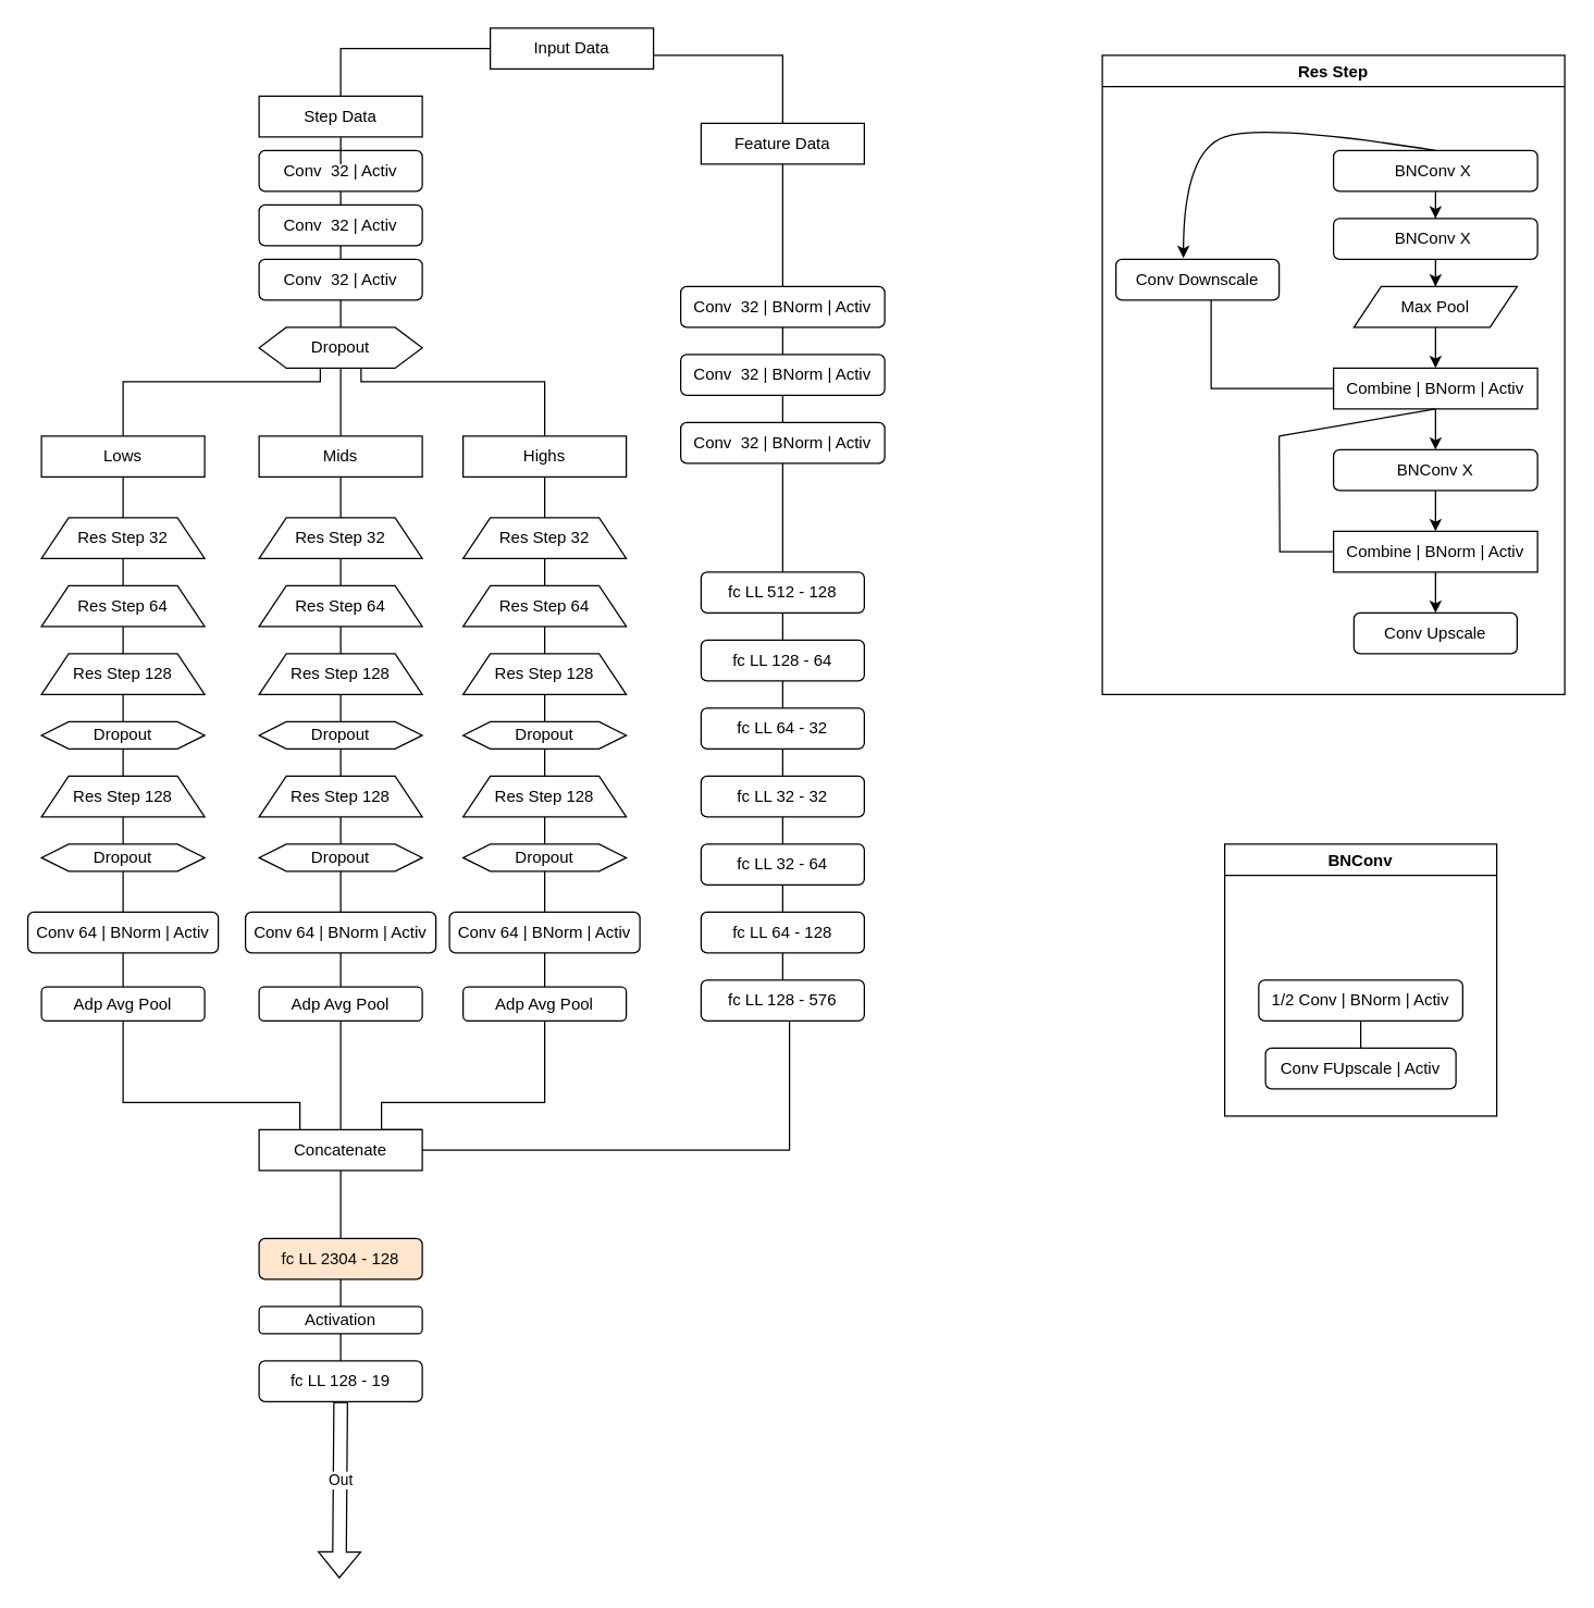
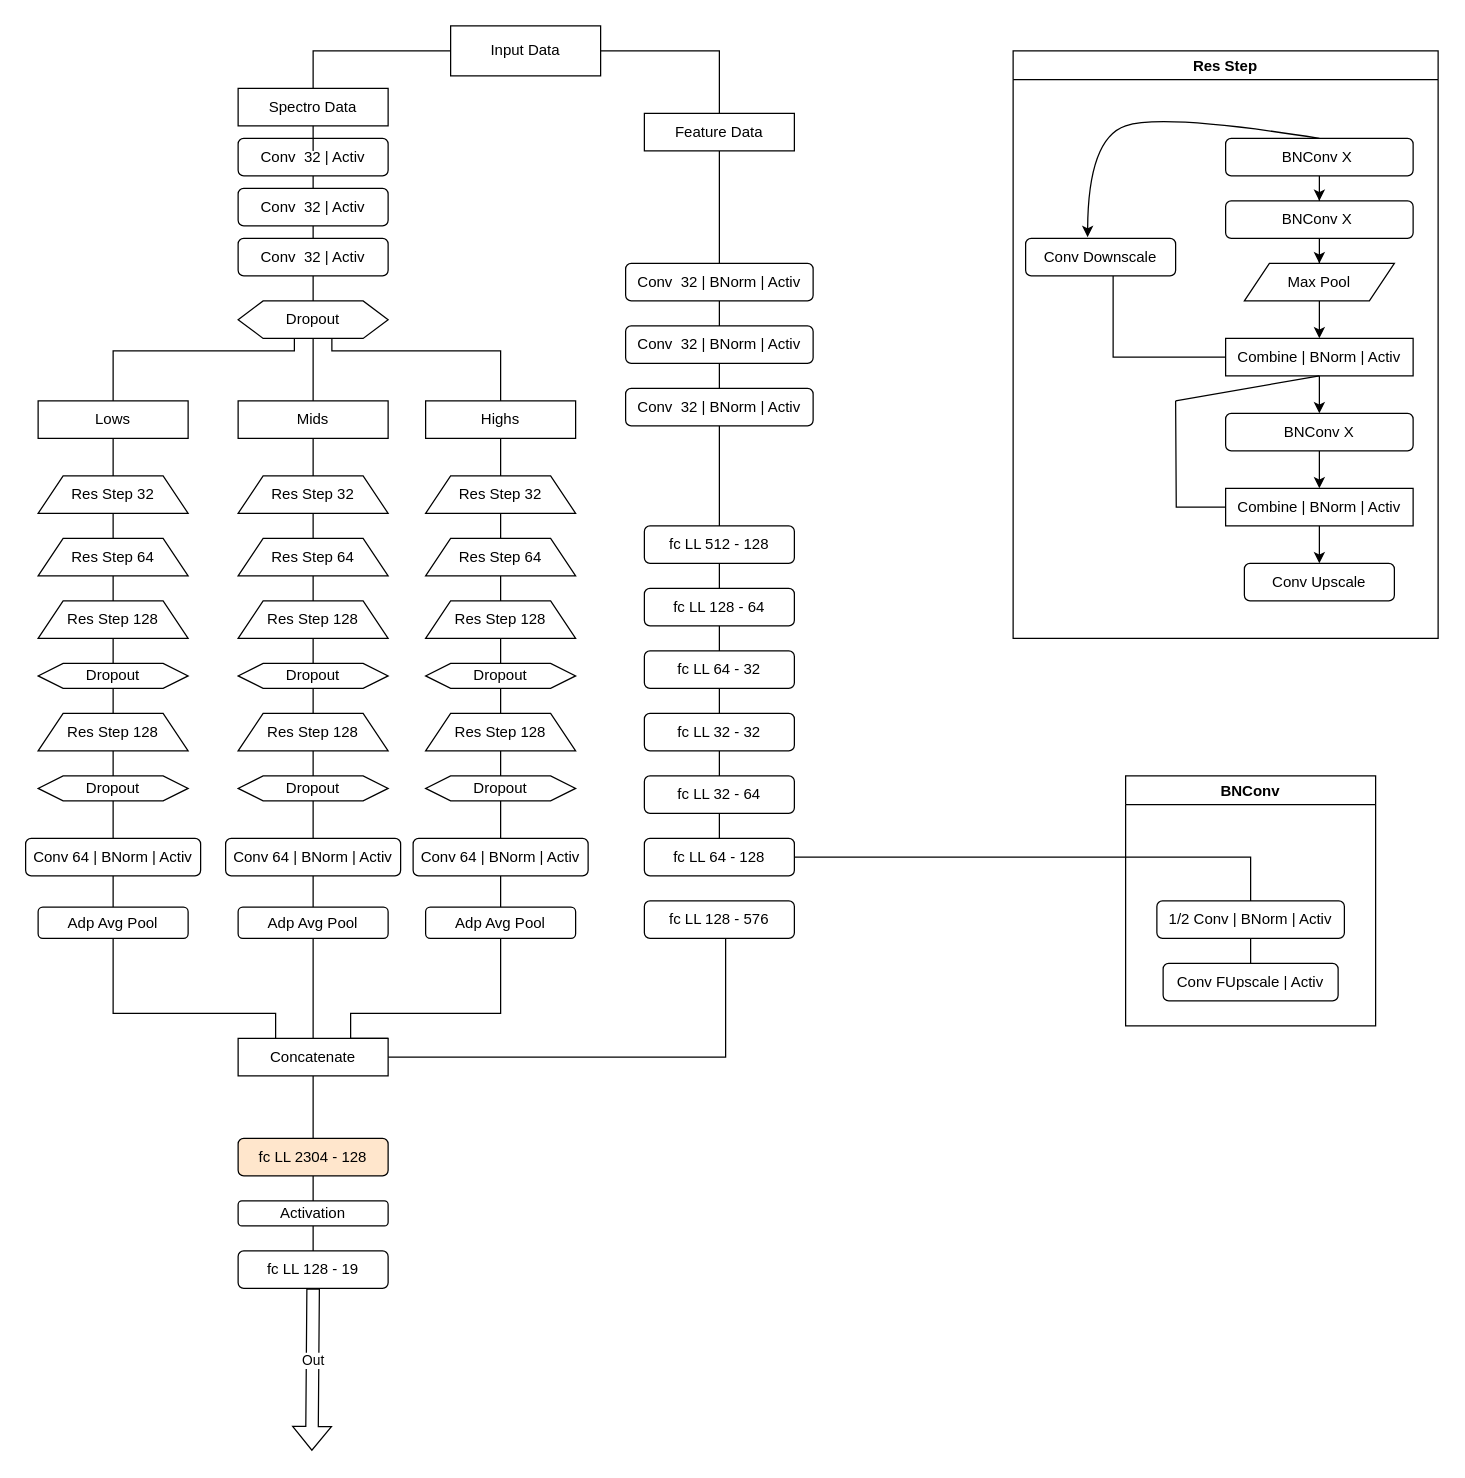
- <mxCell id="10" value="Input Data" style="rounded=0;whiteSpace=wrap;html=1;" vertex="1" parent="1"><mxGeometry x="360" y="20" width="120" height="30" as="geometry" /></mxCell>
+ <mxCell id="10" value="Input Data" style="rounded=0;whiteSpace=wrap;html=1;" vertex="1" parent="1"><mxGeometry x="360" y="20" width="120" height="40" as="geometry" /></mxCell>
- <mxCell id="12" value="Step Data" style="rounded=0;whiteSpace=wrap;html=1;" vertex="1" parent="1"><mxGeometry x="190" y="70" width="120" height="30" as="geometry" /></mxCell>
+ <mxCell id="12" value="Spectro Data" style="rounded=0;whiteSpace=wrap;html=1;" vertex="1" parent="1"><mxGeometry x="190" y="70" width="120" height="30" as="geometry" /></mxCell>
- <mxCell id="29" style="edgeStyle=orthogonalEdgeStyle;rounded=0;orthogonalLoop=1;jettySize=auto;html=1;endArrow=none;endFill=0;" edge="1" parent="1" source="30" target="32"><mxGeometry relative="1" as="geometry" /></mxCell>
+ <mxCell id="29" style="edgeStyle=orthogonalEdgeStyle;rounded=0;orthogonalLoop=1;jettySize=auto;html=1;endArrow=none;endFill=0;" edge="1" parent="1" source="30" target="66"><mxGeometry relative="1" as="geometry" /></mxCell>
